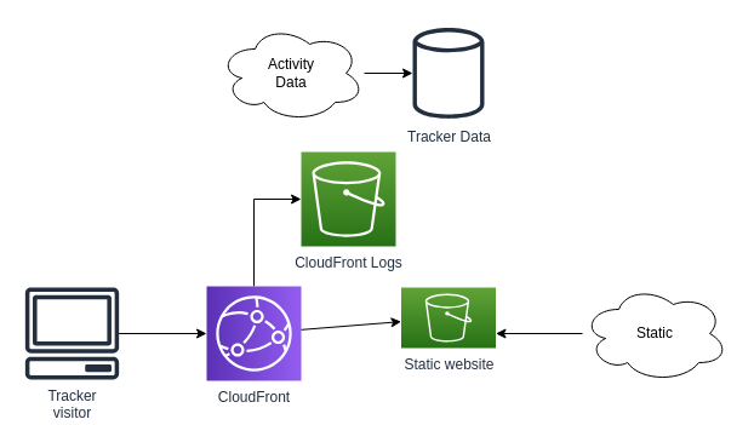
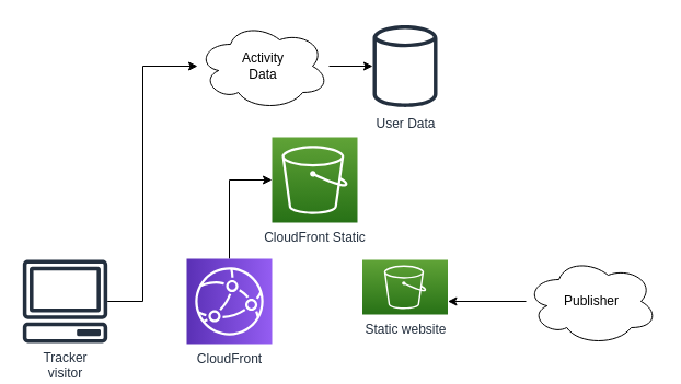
- <mxCell id="13" value="Tracker Data" style="outlineConnect=0;fontColor=#232F3E;gradientColor=none;fillColor=#232F3E;strokeColor=none;dashed=0;verticalLabelPosition=bottom;verticalAlign=top;align=center;html=1;fontSize=12;fontStyle=0;aspect=fixed;pointerEvents=1;shape=mxgraph.aws4.generic_database;" vertex="1" parent="1"><mxGeometry x="340" y="21" width="59" height="78" as="geometry" /></mxCell>
+ <mxCell id="13" value="User Data" style="outlineConnect=0;fontColor=#232F3E;gradientColor=none;fillColor=#232F3E;strokeColor=none;dashed=0;verticalLabelPosition=bottom;verticalAlign=top;align=center;html=1;fontSize=12;fontStyle=0;aspect=fixed;pointerEvents=1;shape=mxgraph.aws4.generic_database;" vertex="1" parent="1"><mxGeometry x="340" y="21" width="59" height="78" as="geometry" /></mxCell>
+ <mxCell id="11" value="" style="edgeStyle=orthogonalEdgeStyle;rounded=0;orthogonalLoop=1;jettySize=auto;html=1;" edge="1" parent="1" source="12" target="9"><mxGeometry relative="1" as="geometry"><Array as="points"><mxPoint x="130" y="275" /><mxPoint x="130" y="60" /></Array></mxGeometry></mxCell>
- <mxCell id="5" value="CloudFront Logs" style="outlineConnect=0;fontColor=#232F3E;gradientColor=#60A337;gradientDirection=north;fillColor=#277116;strokeColor=#ffffff;dashed=0;verticalLabelPosition=bottom;verticalAlign=top;align=center;html=1;fontSize=12;fontStyle=0;aspect=fixed;shape=mxgraph.aws4.resourceIcon;resIcon=mxgraph.aws4.s3;" vertex="1" parent="1"><mxGeometry x="248" y="125" width="78" height="78" as="geometry" /></mxCell>
+ <mxCell id="5" value="CloudFront Static" style="outlineConnect=0;fontColor=#232F3E;gradientColor=#60A337;gradientDirection=north;fillColor=#277116;strokeColor=#ffffff;dashed=0;verticalLabelPosition=bottom;verticalAlign=top;align=center;html=1;fontSize=12;fontStyle=0;aspect=fixed;shape=mxgraph.aws4.resourceIcon;resIcon=mxgraph.aws4.s3;" vertex="1" parent="1"><mxGeometry x="248" y="125" width="78" height="78" as="geometry" /></mxCell>
- <mxCell id="14" value="" style="edgeStyle=none;rounded=0;orthogonalLoop=1;jettySize=auto;html=1;" edge="1" parent="1" source="3" target="4"><mxGeometry relative="1" as="geometry"><mxPoint x="248" y="275" as="sourcePoint" /><mxPoint x="370.001" y="275.729" as="targetPoint" /><Array as="points" /></mxGeometry></mxCell>
- <mxCell id="10" value="" style="edgeStyle=orthogonalEdgeStyle;rounded=0;orthogonalLoop=1;jettySize=auto;html=1;" edge="1" parent="1" source="12" target="3"><mxGeometry relative="1" as="geometry" /></mxCell>
- <mxCell id="7" value="Static" style="ellipse;shape=cloud;whiteSpace=wrap;html=1;" vertex="1" parent="1"><mxGeometry x="480" y="235" width="120" height="80" as="geometry" /></mxCell>
+ <mxCell id="7" value="Publisher" style="ellipse;shape=cloud;whiteSpace=wrap;html=1;" vertex="1" parent="1"><mxGeometry x="480" y="235" width="120" height="80" as="geometry" /></mxCell>
